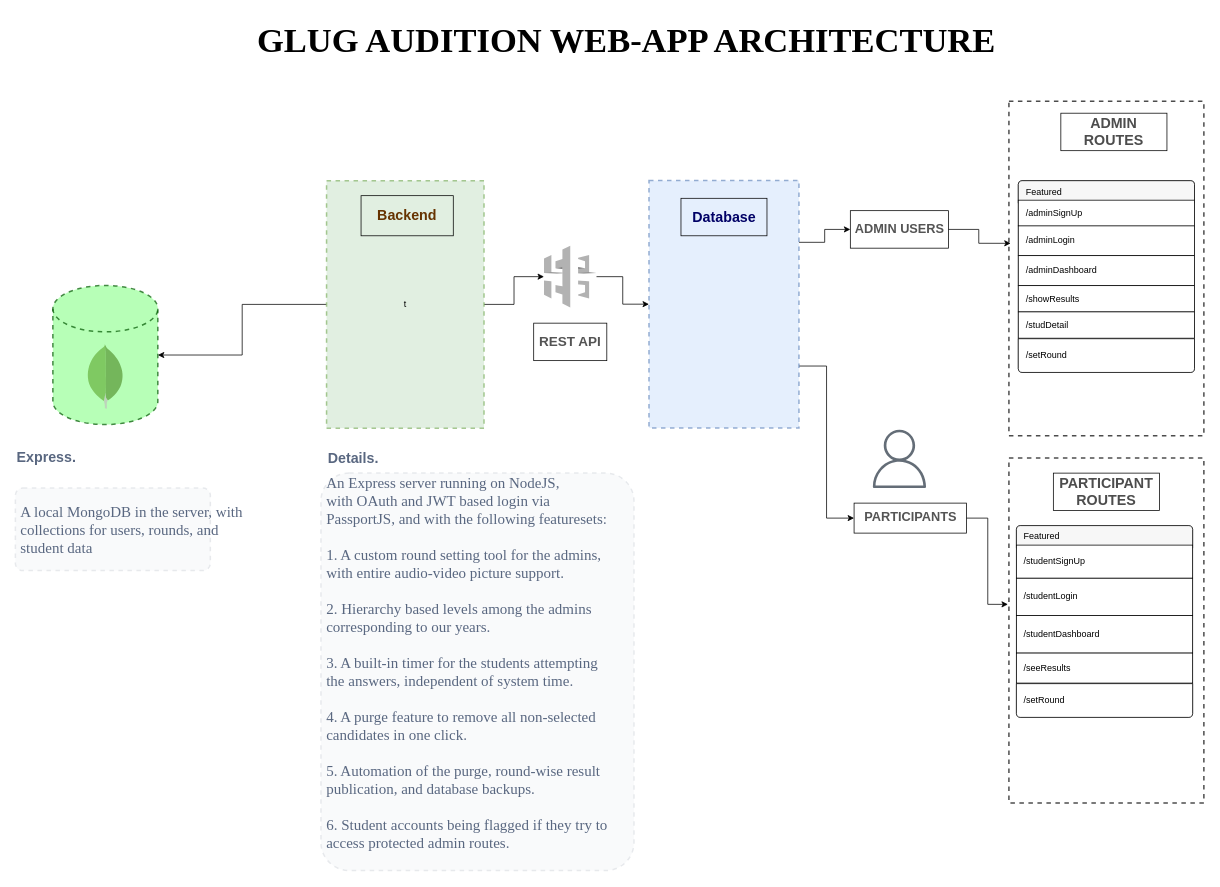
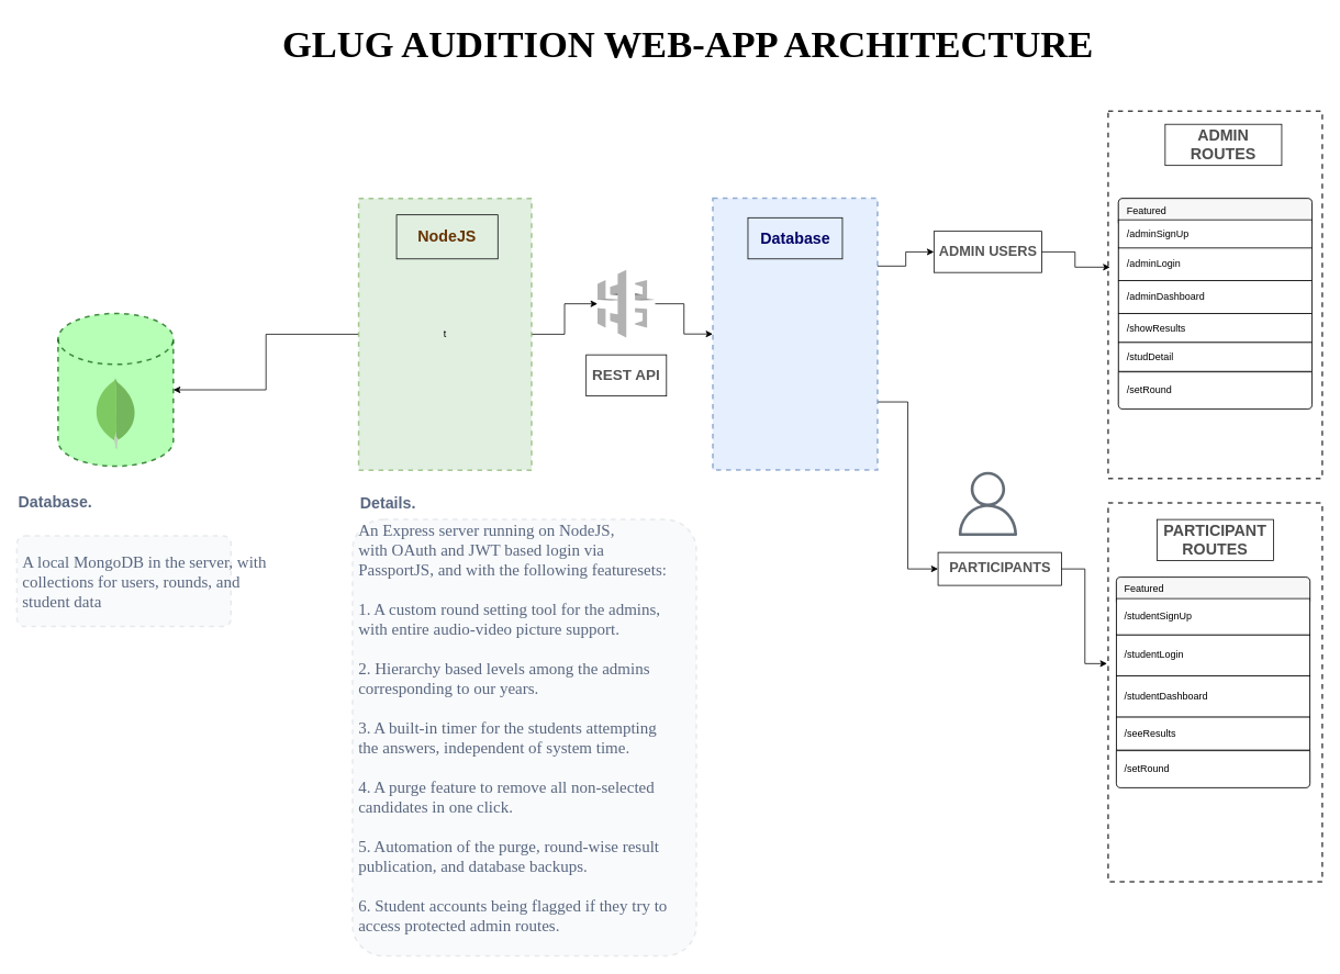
- <mxCell id="5" value="&lt;h3&gt;&lt;font style=&quot;font-size: 19px&quot; color=&quot;#663300&quot;&gt;Backend&lt;/font&gt;&lt;/h3&gt;" style="text;html=1;align=center;verticalAlign=middle;whiteSpace=wrap;rounded=0;strokeColor=#000000;" vertex="1" parent="1"><mxGeometry x="481" y="260" width="123" height="53.5" as="geometry" /></mxCell>
+ <mxCell id="5" value="&lt;h3&gt;&lt;font style=&quot;font-size: 19px&quot; color=&quot;#663300&quot;&gt;NodeJS&lt;/font&gt;&lt;/h3&gt;" style="text;html=1;align=center;verticalAlign=middle;whiteSpace=wrap;rounded=0;strokeColor=#000000;" vertex="1" parent="1"><mxGeometry x="481" y="260" width="123" height="53.5" as="geometry" /></mxCell>
- <mxCell id="9" value="&lt;font style=&quot;font-size: 19px&quot;&gt;Express.&lt;/font&gt;" style="fillColor=none;strokeColor=none;html=1;fontSize=11;fontStyle=0;align=left;fontColor=#596780;fontStyle=1;fontSize=11;dashed=1;opacity=70;" vertex="1" parent="1"><mxGeometry x="20" y="590" width="240" height="40" as="geometry" /></mxCell>
+ <mxCell id="9" value="&lt;font style=&quot;font-size: 19px&quot;&gt;Database.&lt;/font&gt;" style="fillColor=none;strokeColor=none;html=1;fontSize=11;fontStyle=0;align=left;fontColor=#596780;fontStyle=1;fontSize=11;dashed=1;opacity=70;" vertex="1" parent="1"><mxGeometry x="20" y="590" width="240" height="40" as="geometry" /></mxCell>
